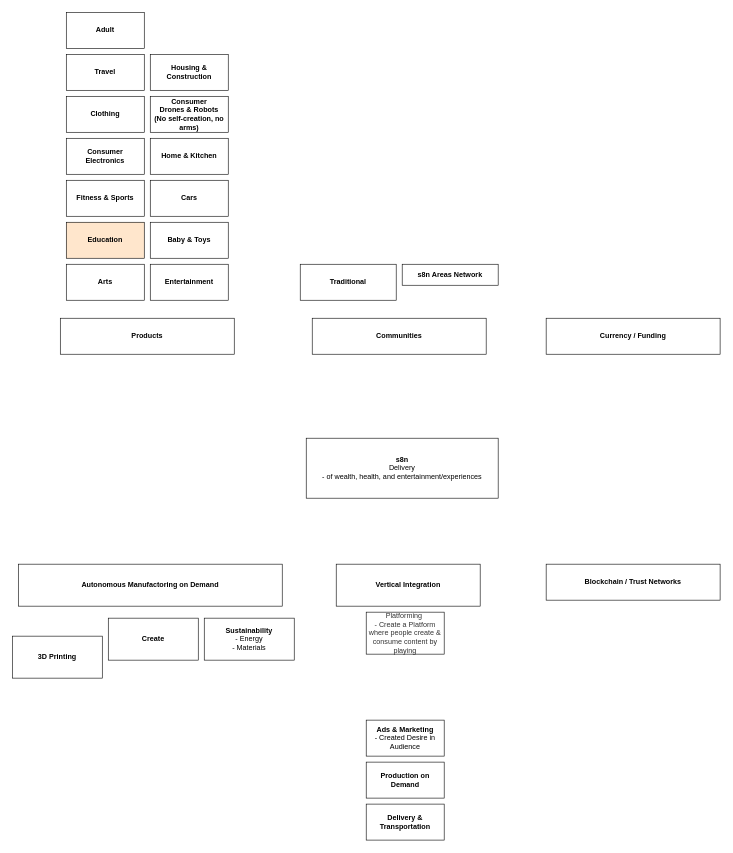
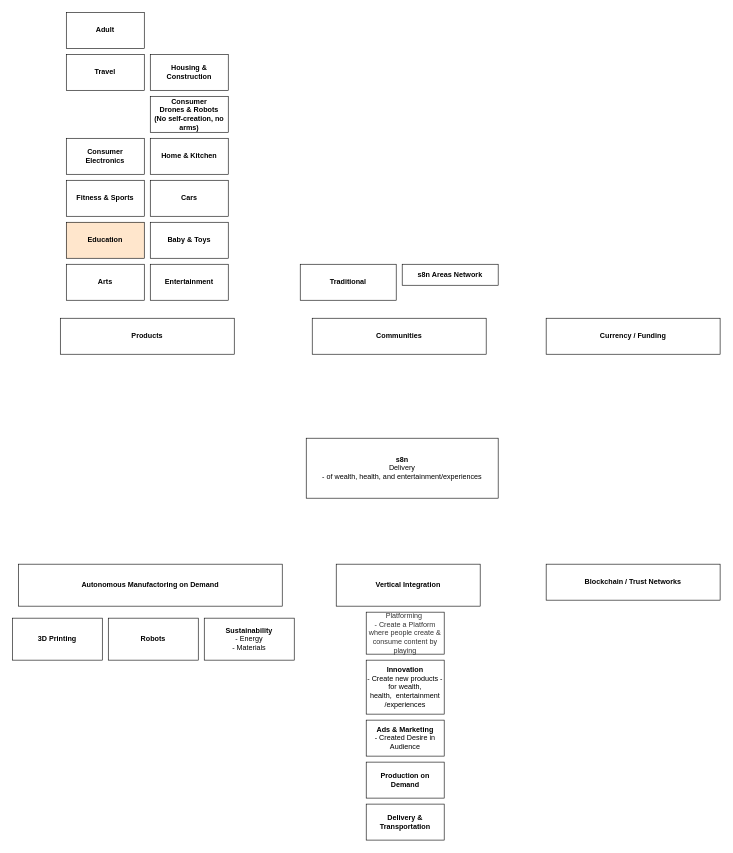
- <mxCell id="8" value="&lt;b&gt;Clothing&lt;/b&gt;" style="rounded=0;whiteSpace=wrap;html=1;" vertex="1" parent="1"><mxGeometry x="110" y="160" width="130" height="60" as="geometry" /></mxCell>
- <mxCell id="5" value="&lt;b&gt;Create&lt;/b&gt;" style="rounded=0;whiteSpace=wrap;html=1;" vertex="1" parent="1"><mxGeometry x="180" y="1030" width="150" height="70" as="geometry" /></mxCell>
+ <mxCell id="5" value="&lt;b&gt;Robots&lt;/b&gt;" style="rounded=0;whiteSpace=wrap;html=1;" vertex="1" parent="1"><mxGeometry x="180" y="1030" width="150" height="70" as="geometry" /></mxCell>
- <mxCell id="4" value="&lt;b&gt;3D Printing&lt;/b&gt;" style="rounded=0;whiteSpace=wrap;html=1;" vertex="1" parent="1"><mxGeometry x="20" y="1060" width="150" height="70" as="geometry" /></mxCell>
+ <mxCell id="4" value="&lt;b&gt;3D Printing&lt;/b&gt;" style="rounded=0;whiteSpace=wrap;html=1;" vertex="1" parent="1"><mxGeometry x="20" y="1030" width="150" height="70" as="geometry" /></mxCell>
+ <mxCell id="18" value="&lt;b&gt;Innovation&lt;/b&gt;&lt;br&gt;- Create new products - for wealth, health,&amp;nbsp;&amp;nbsp;entertainment /experiences" style="rounded=0;whiteSpace=wrap;html=1;" vertex="1" parent="1"><mxGeometry x="610" y="1100" width="130" height="90" as="geometry" /></mxCell>
